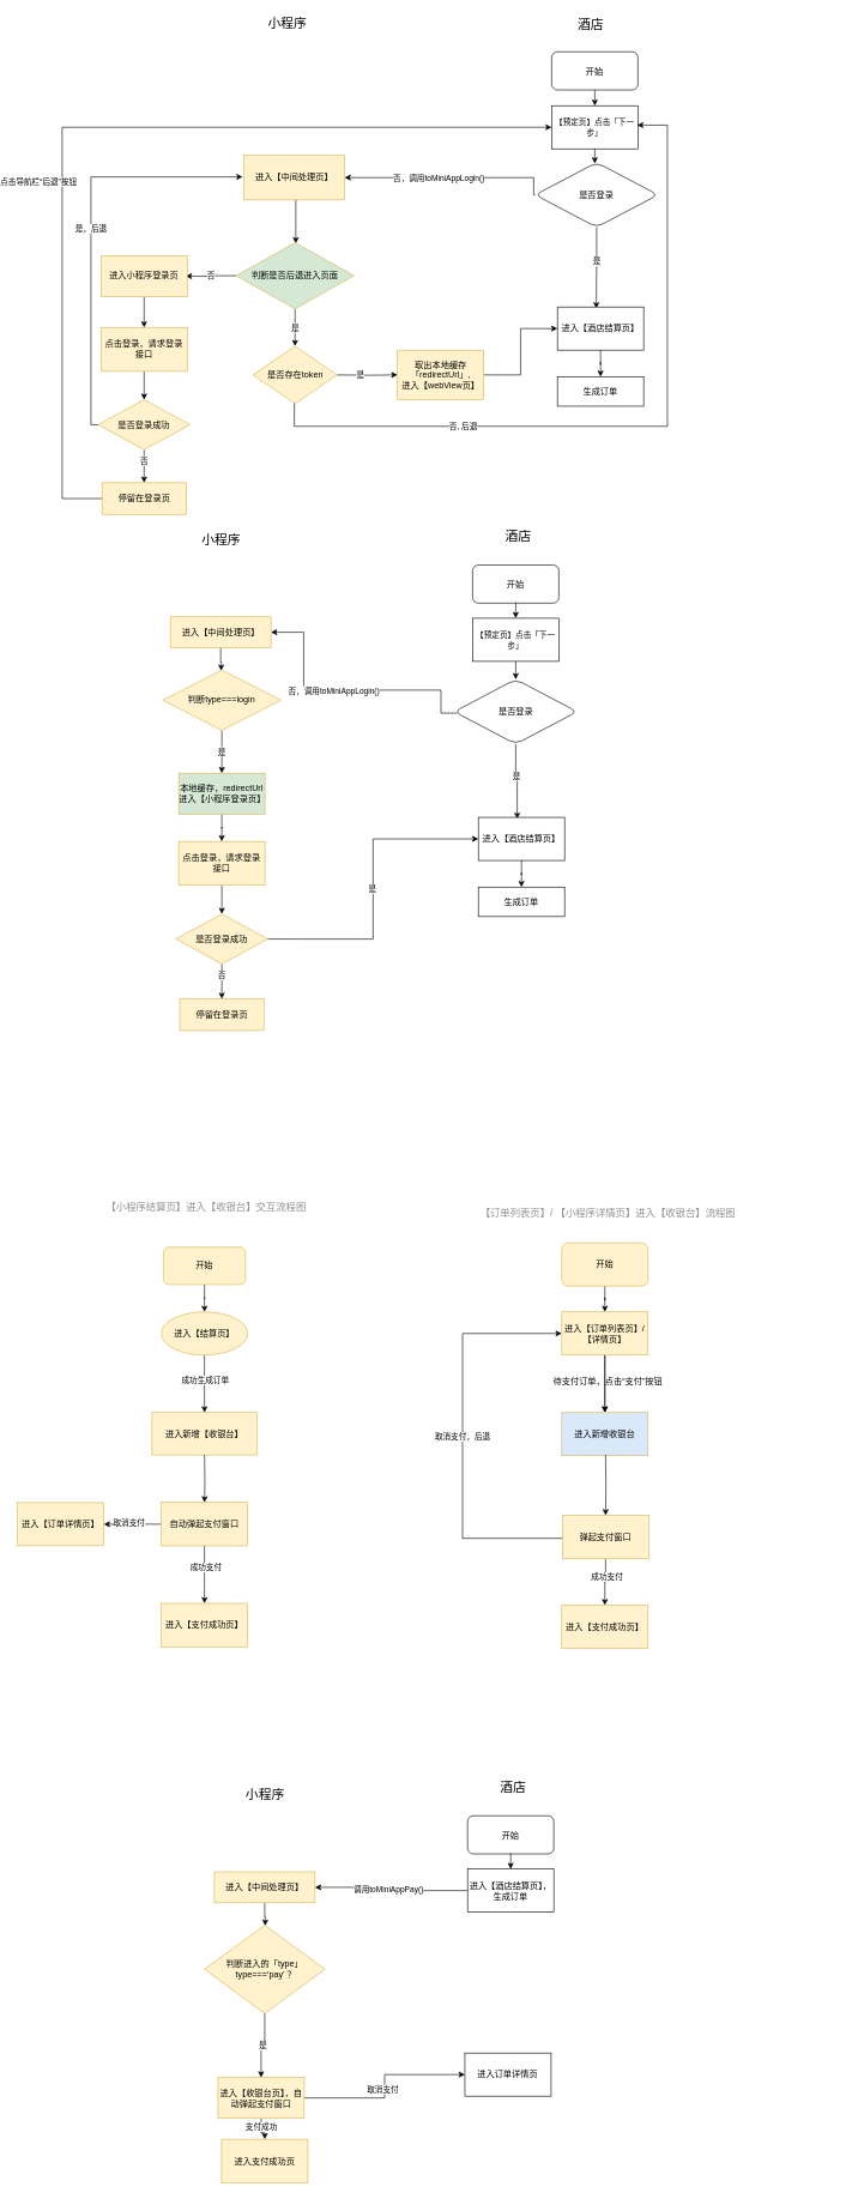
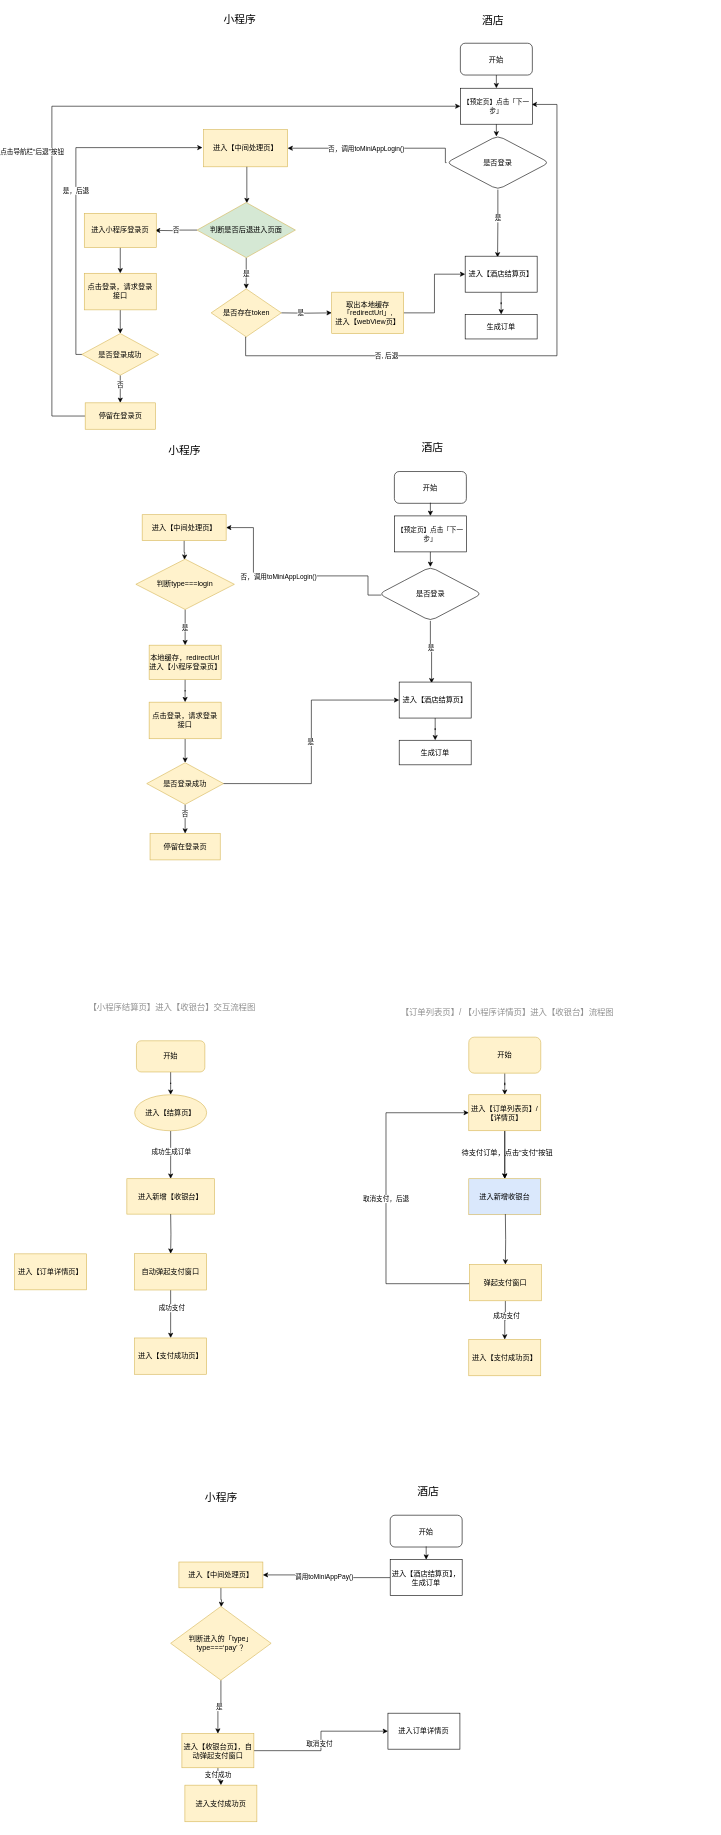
- <mxCell id="79" value="本地缓存，redirectUrl&lt;br&gt;进入【小程序登录页】" style="whiteSpace=wrap;html=1;startSize=26;fillColor=#d5e8d4;strokeColor=#d6b656;" parent="1" vertex="1"><mxGeometry x="244.13" y="1074.5" width="120" height="57" as="geometry" /></mxCell>
+ <mxCell id="79" value="本地缓存，redirectUrl&lt;br&gt;进入【小程序登录页】" style="whiteSpace=wrap;html=1;startSize=26;fillColor=#fff2cc;strokeColor=#d6b656;" parent="1" vertex="1"><mxGeometry x="244.13" y="1074.5" width="120" height="57" as="geometry" /></mxCell>
- <mxCell id="36" value="" style="edgeStyle=orthogonalEdgeStyle;rounded=0;orthogonalLoop=1;jettySize=auto;html=1;" parent="1" source="38" target="40" edge="1"><mxGeometry relative="1" as="geometry" /></mxCell>
- <mxCell id="37" value="取消支付" style="edgeLabel;html=1;align=center;verticalAlign=middle;resizable=0;points=[];" parent="36" vertex="1" connectable="0"><mxGeometry x="0.15" y="-2" relative="1" as="geometry"><mxPoint as="offset" /></mxGeometry></mxCell>
